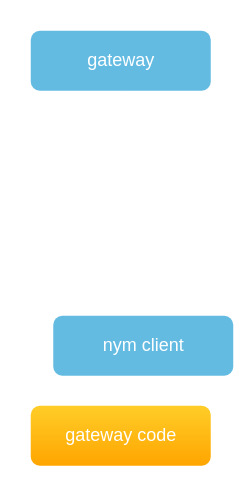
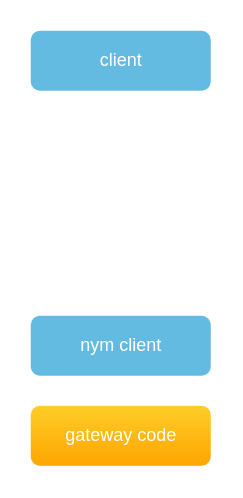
- <mxCell id="2" value="gateway" style="rounded=1;fillColor=#64BBE2;strokeColor=none;strokeWidth=3;shadow=0;html=1;fontColor=#FFFFFF;" parent="1" vertex="1"><mxGeometry x="20" y="20" width="120" height="40" as="geometry" /></mxCell>
+ <mxCell id="2" value="client" style="rounded=1;fillColor=#64BBE2;strokeColor=none;strokeWidth=3;shadow=0;html=1;fontColor=#FFFFFF;" parent="1" vertex="1"><mxGeometry x="20" y="20" width="120" height="40" as="geometry" /></mxCell>
- <mxCell id="4" value="nym client" style="rounded=1;fillColor=#64BBE2;strokeColor=none;strokeWidth=3;shadow=0;html=1;fontColor=#FFFFFF;" parent="1" vertex="1"><mxGeometry x="35" y="210" width="120" height="40" as="geometry" /></mxCell>
+ <mxCell id="4" value="nym client" style="rounded=1;fillColor=#64BBE2;strokeColor=none;strokeWidth=3;shadow=0;html=1;fontColor=#FFFFFF;" parent="1" vertex="1"><mxGeometry x="20" y="210" width="120" height="40" as="geometry" /></mxCell>
